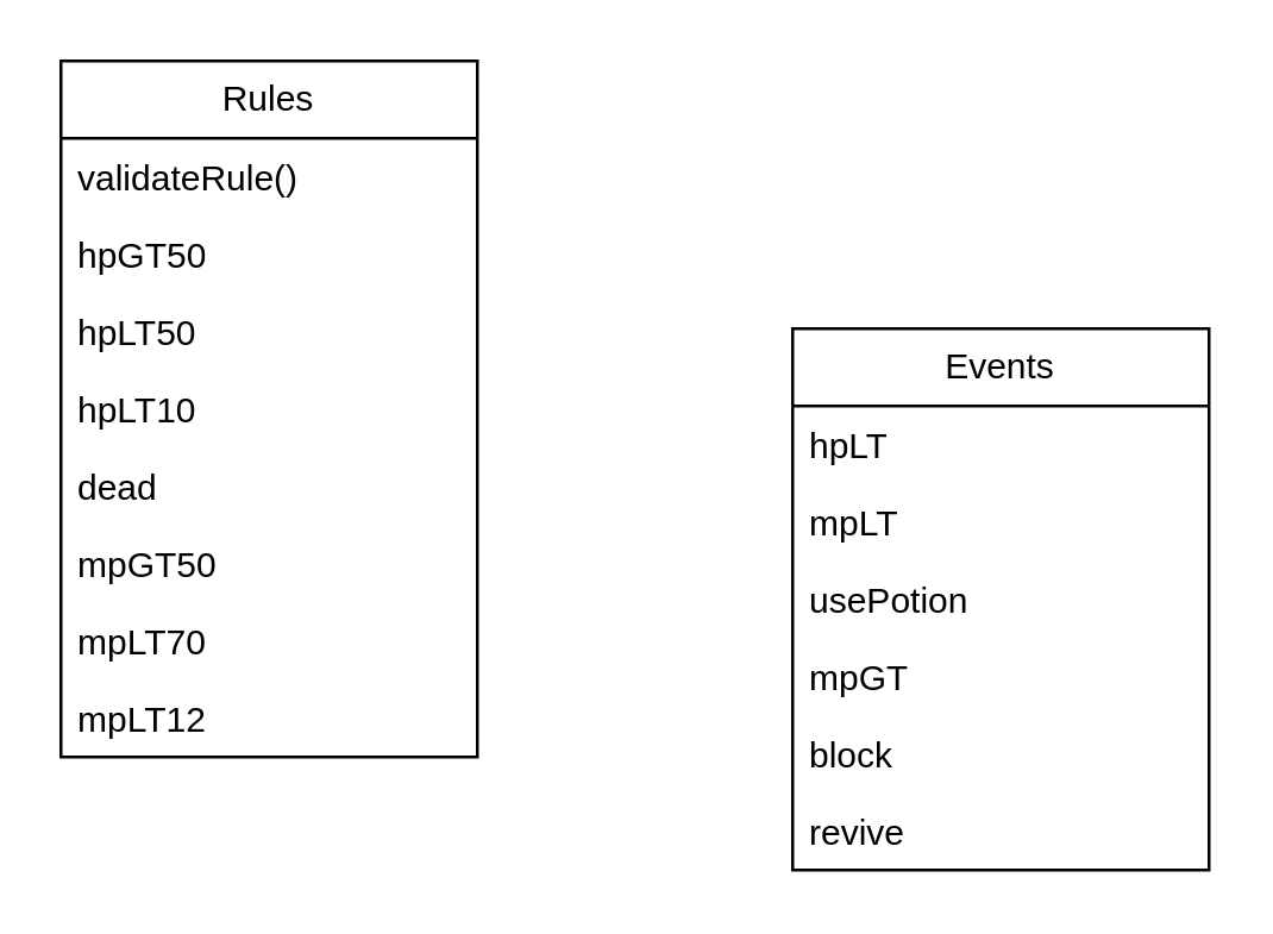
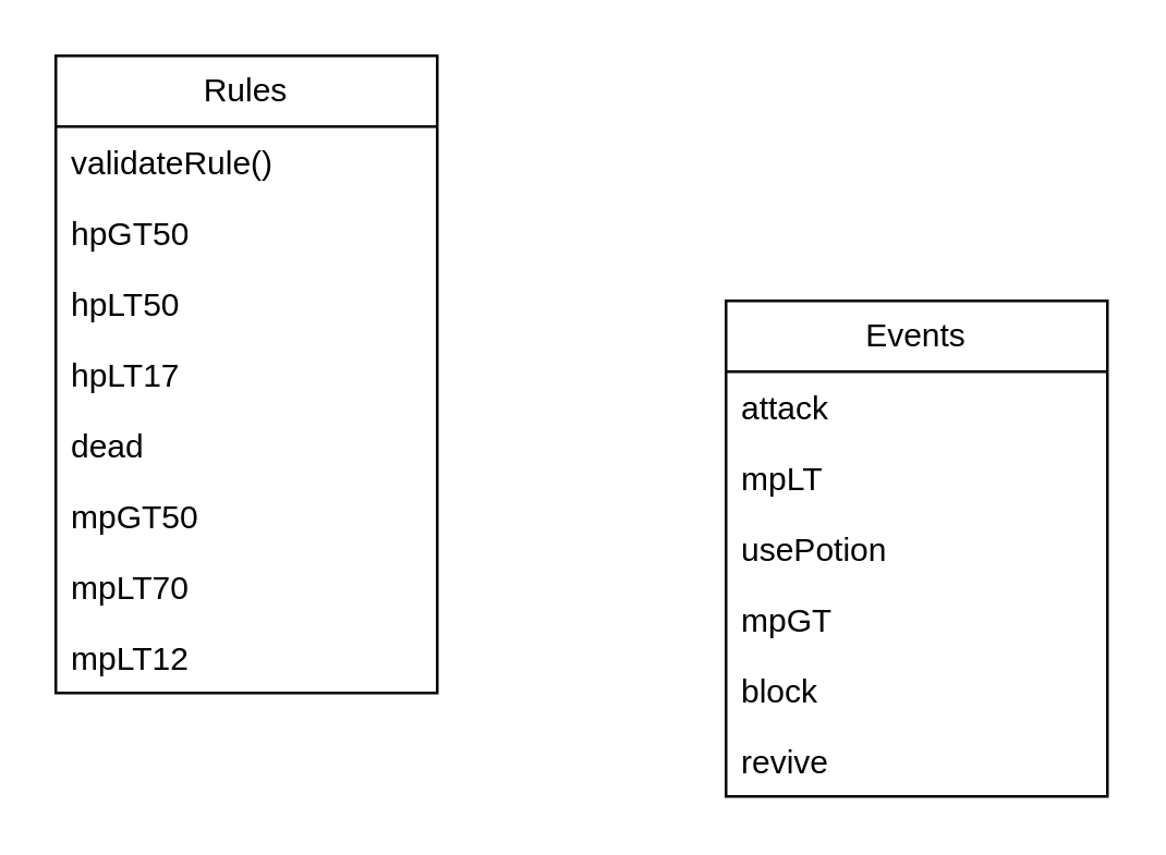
- <mxCell id="6" value="hpLT10" style="text;strokeColor=none;fillColor=none;align=left;verticalAlign=top;spacingLeft=4;spacingRight=4;overflow=hidden;rotatable=0;points=[[0,0.5],[1,0.5]];portConstraint=eastwest;whiteSpace=wrap;html=1;" parent="2" vertex="1"><mxGeometry y="104" width="140" height="26" as="geometry" /></mxCell>
+ <mxCell id="6" value="hpLT17" style="text;strokeColor=none;fillColor=none;align=left;verticalAlign=top;spacingLeft=4;spacingRight=4;overflow=hidden;rotatable=0;points=[[0,0.5],[1,0.5]];portConstraint=eastwest;whiteSpace=wrap;html=1;" parent="2" vertex="1"><mxGeometry y="104" width="140" height="26" as="geometry" /></mxCell>
- <mxCell id="12" value="hpLT" style="text;strokeColor=none;fillColor=none;align=left;verticalAlign=top;spacingLeft=4;spacingRight=4;overflow=hidden;rotatable=0;points=[[0,0.5],[1,0.5]];portConstraint=eastwest;whiteSpace=wrap;html=1;" parent="11" vertex="1"><mxGeometry y="26" width="140" height="26" as="geometry" /></mxCell>
+ <mxCell id="12" value="attack" style="text;strokeColor=none;fillColor=none;align=left;verticalAlign=top;spacingLeft=4;spacingRight=4;overflow=hidden;rotatable=0;points=[[0,0.5],[1,0.5]];portConstraint=eastwest;whiteSpace=wrap;html=1;" parent="11" vertex="1"><mxGeometry y="26" width="140" height="26" as="geometry" /></mxCell>
